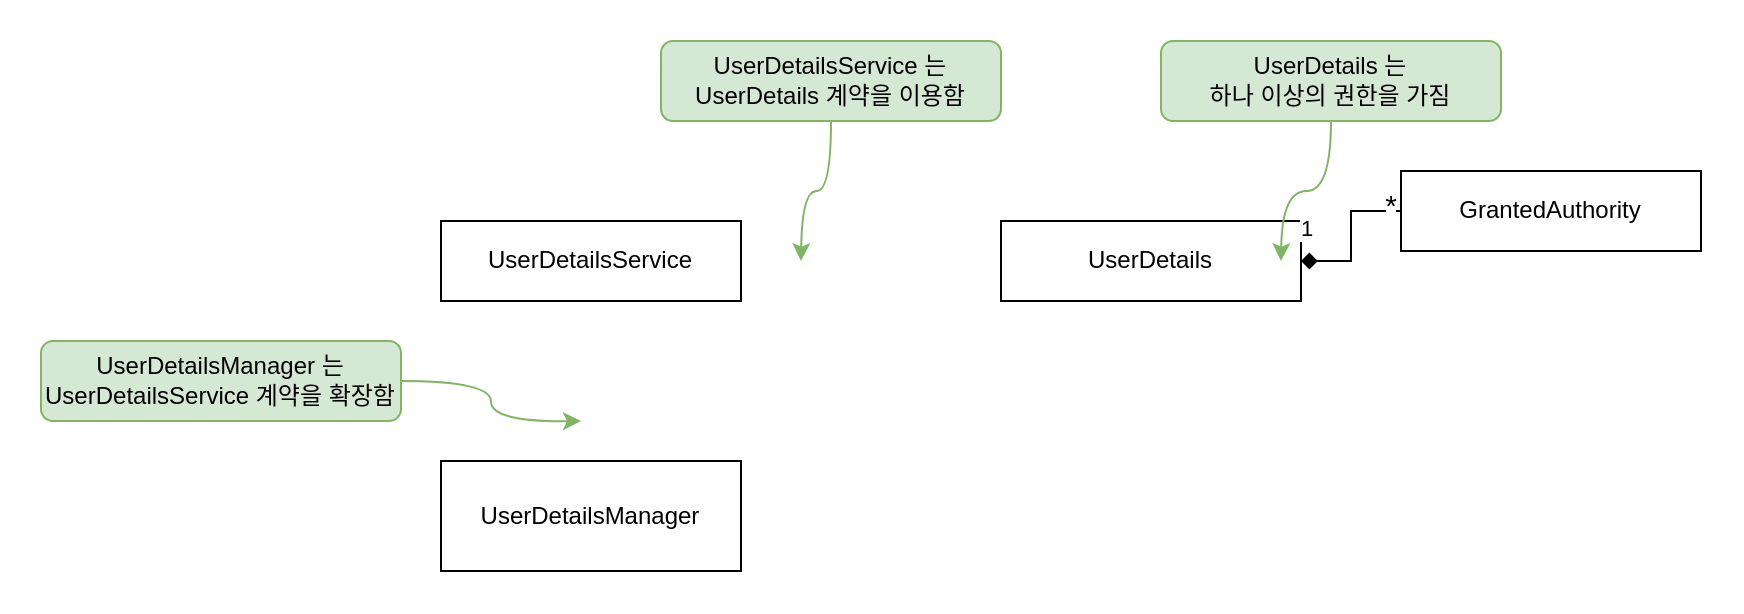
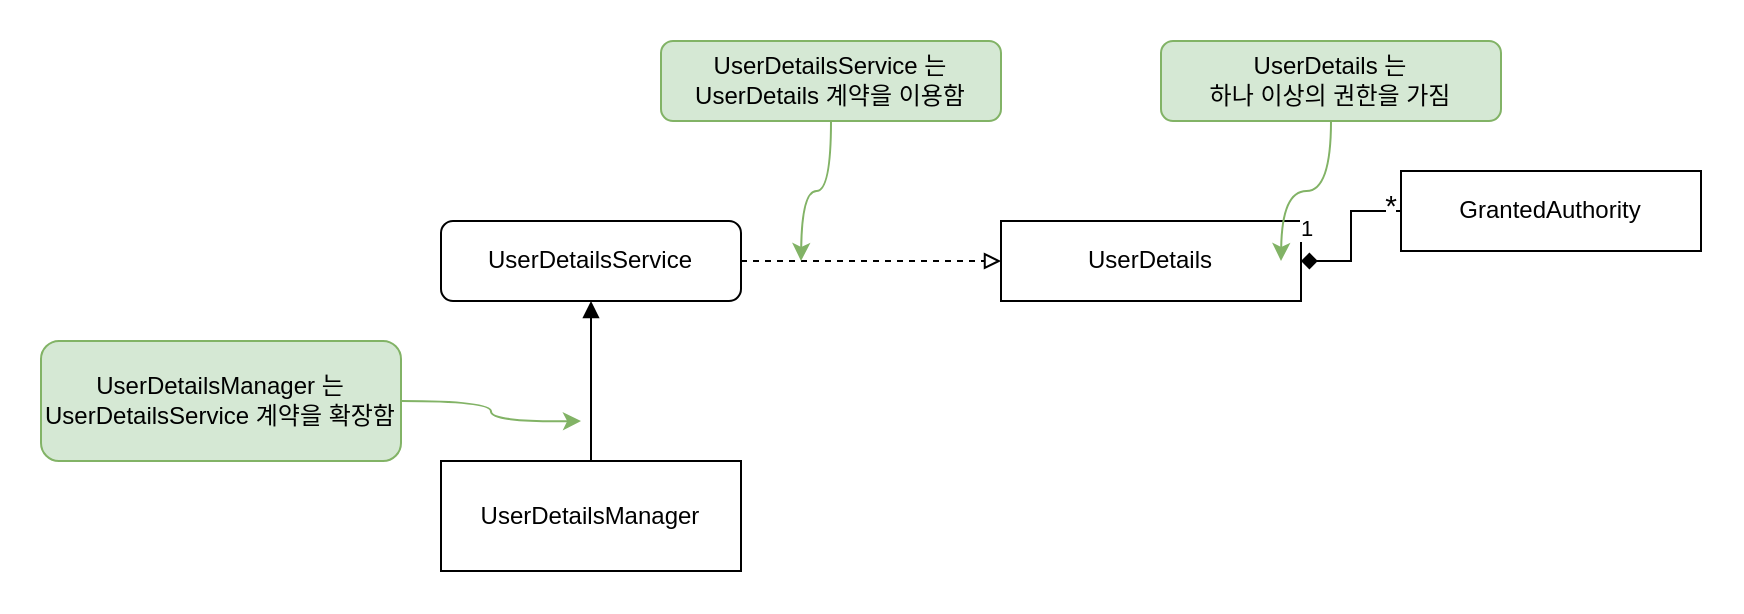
- <mxCell id="3" value="UserDetailsService" style="rounded=0;whiteSpace=wrap;html=1;" vertex="1" parent="1"><mxGeometry x="220" y="110" width="150" height="40" as="geometry" /></mxCell>
+ <mxCell id="3" value="UserDetailsService" style="whiteSpace=wrap;html=1;rounded=1;" vertex="1" parent="1"><mxGeometry x="220" y="110" width="150" height="40" as="geometry" /></mxCell>
+ <mxCell id="2" style="edgeStyle=orthogonalEdgeStyle;rounded=0;orthogonalLoop=1;jettySize=auto;html=1;entryX=0;entryY=0.5;entryDx=0;entryDy=0;dashed=1;endArrow=block;endFill=0;" edge="1" parent="1" source="3" target="6"><mxGeometry relative="1" as="geometry" /></mxCell>
- <mxCell id="11" value="UserDetailsManager 는 UserDetailsService 계약을 확장함" style="text;html=1;strokeColor=#82b366;fillColor=#d5e8d4;align=center;verticalAlign=middle;whiteSpace=wrap;rounded=1;" vertex="1" parent="1"><mxGeometry x="20" y="170" width="180" height="40" as="geometry" /></mxCell>
+ <mxCell id="11" value="UserDetailsManager 는 UserDetailsService 계약을 확장함" style="text;html=1;strokeColor=#82b366;fillColor=#d5e8d4;align=center;verticalAlign=middle;whiteSpace=wrap;rounded=1;" vertex="1" parent="1"><mxGeometry x="20" y="170" width="180" height="60" as="geometry" /></mxCell>
+ <mxCell id="4" style="edgeStyle=orthogonalEdgeStyle;rounded=0;orthogonalLoop=1;jettySize=auto;html=1;entryX=0.5;entryY=1;entryDx=0;entryDy=0;endArrow=block;endFill=1;" edge="1" parent="1" source="5" target="3"><mxGeometry relative="1" as="geometry" /></mxCell>
